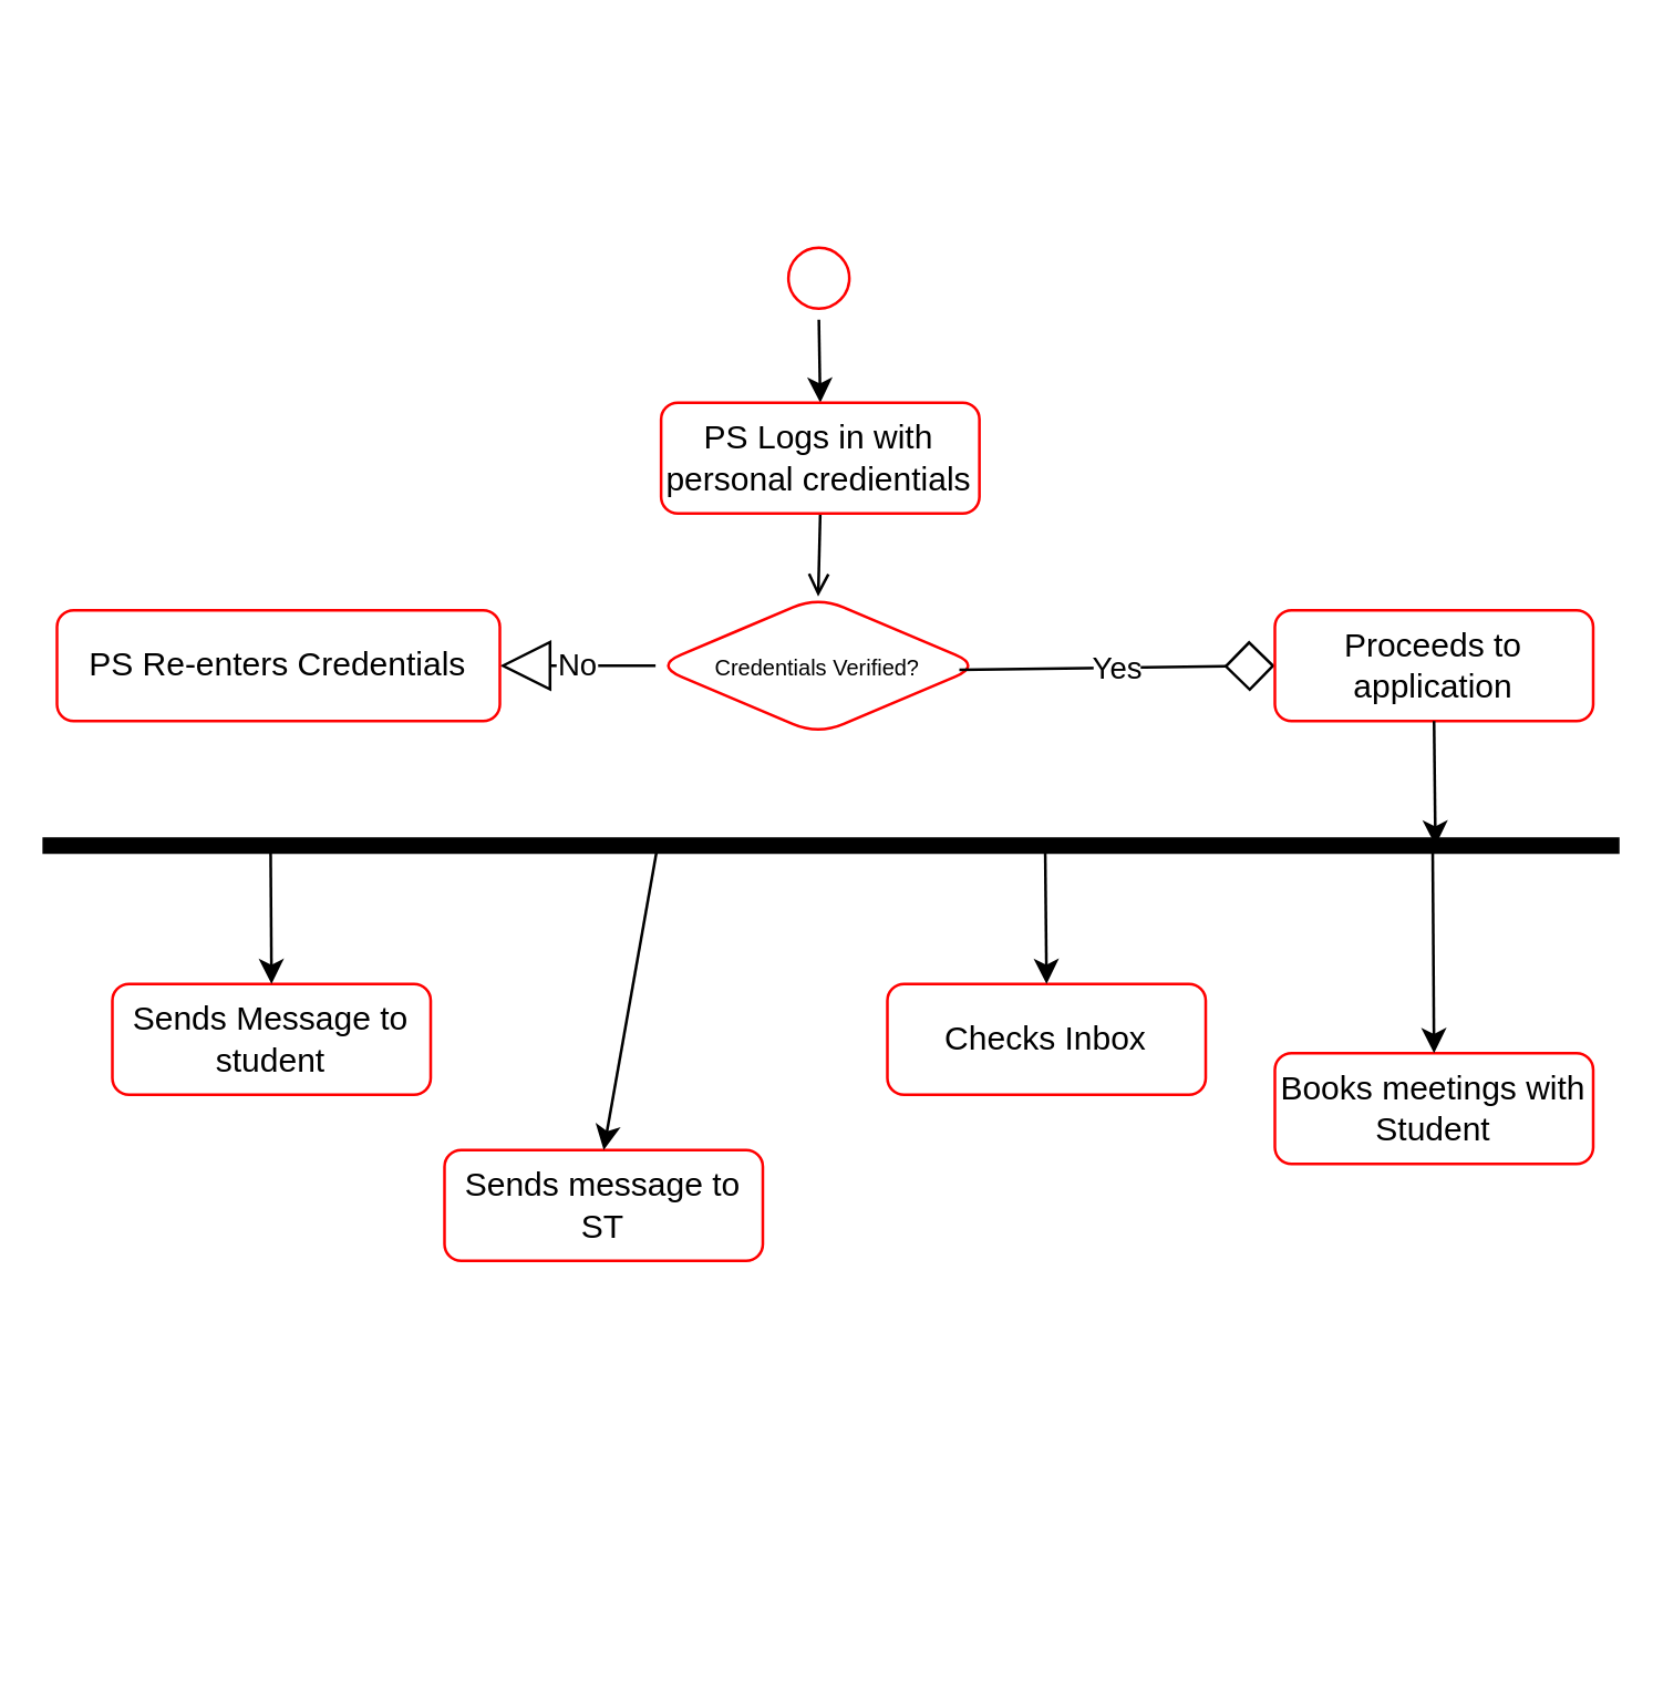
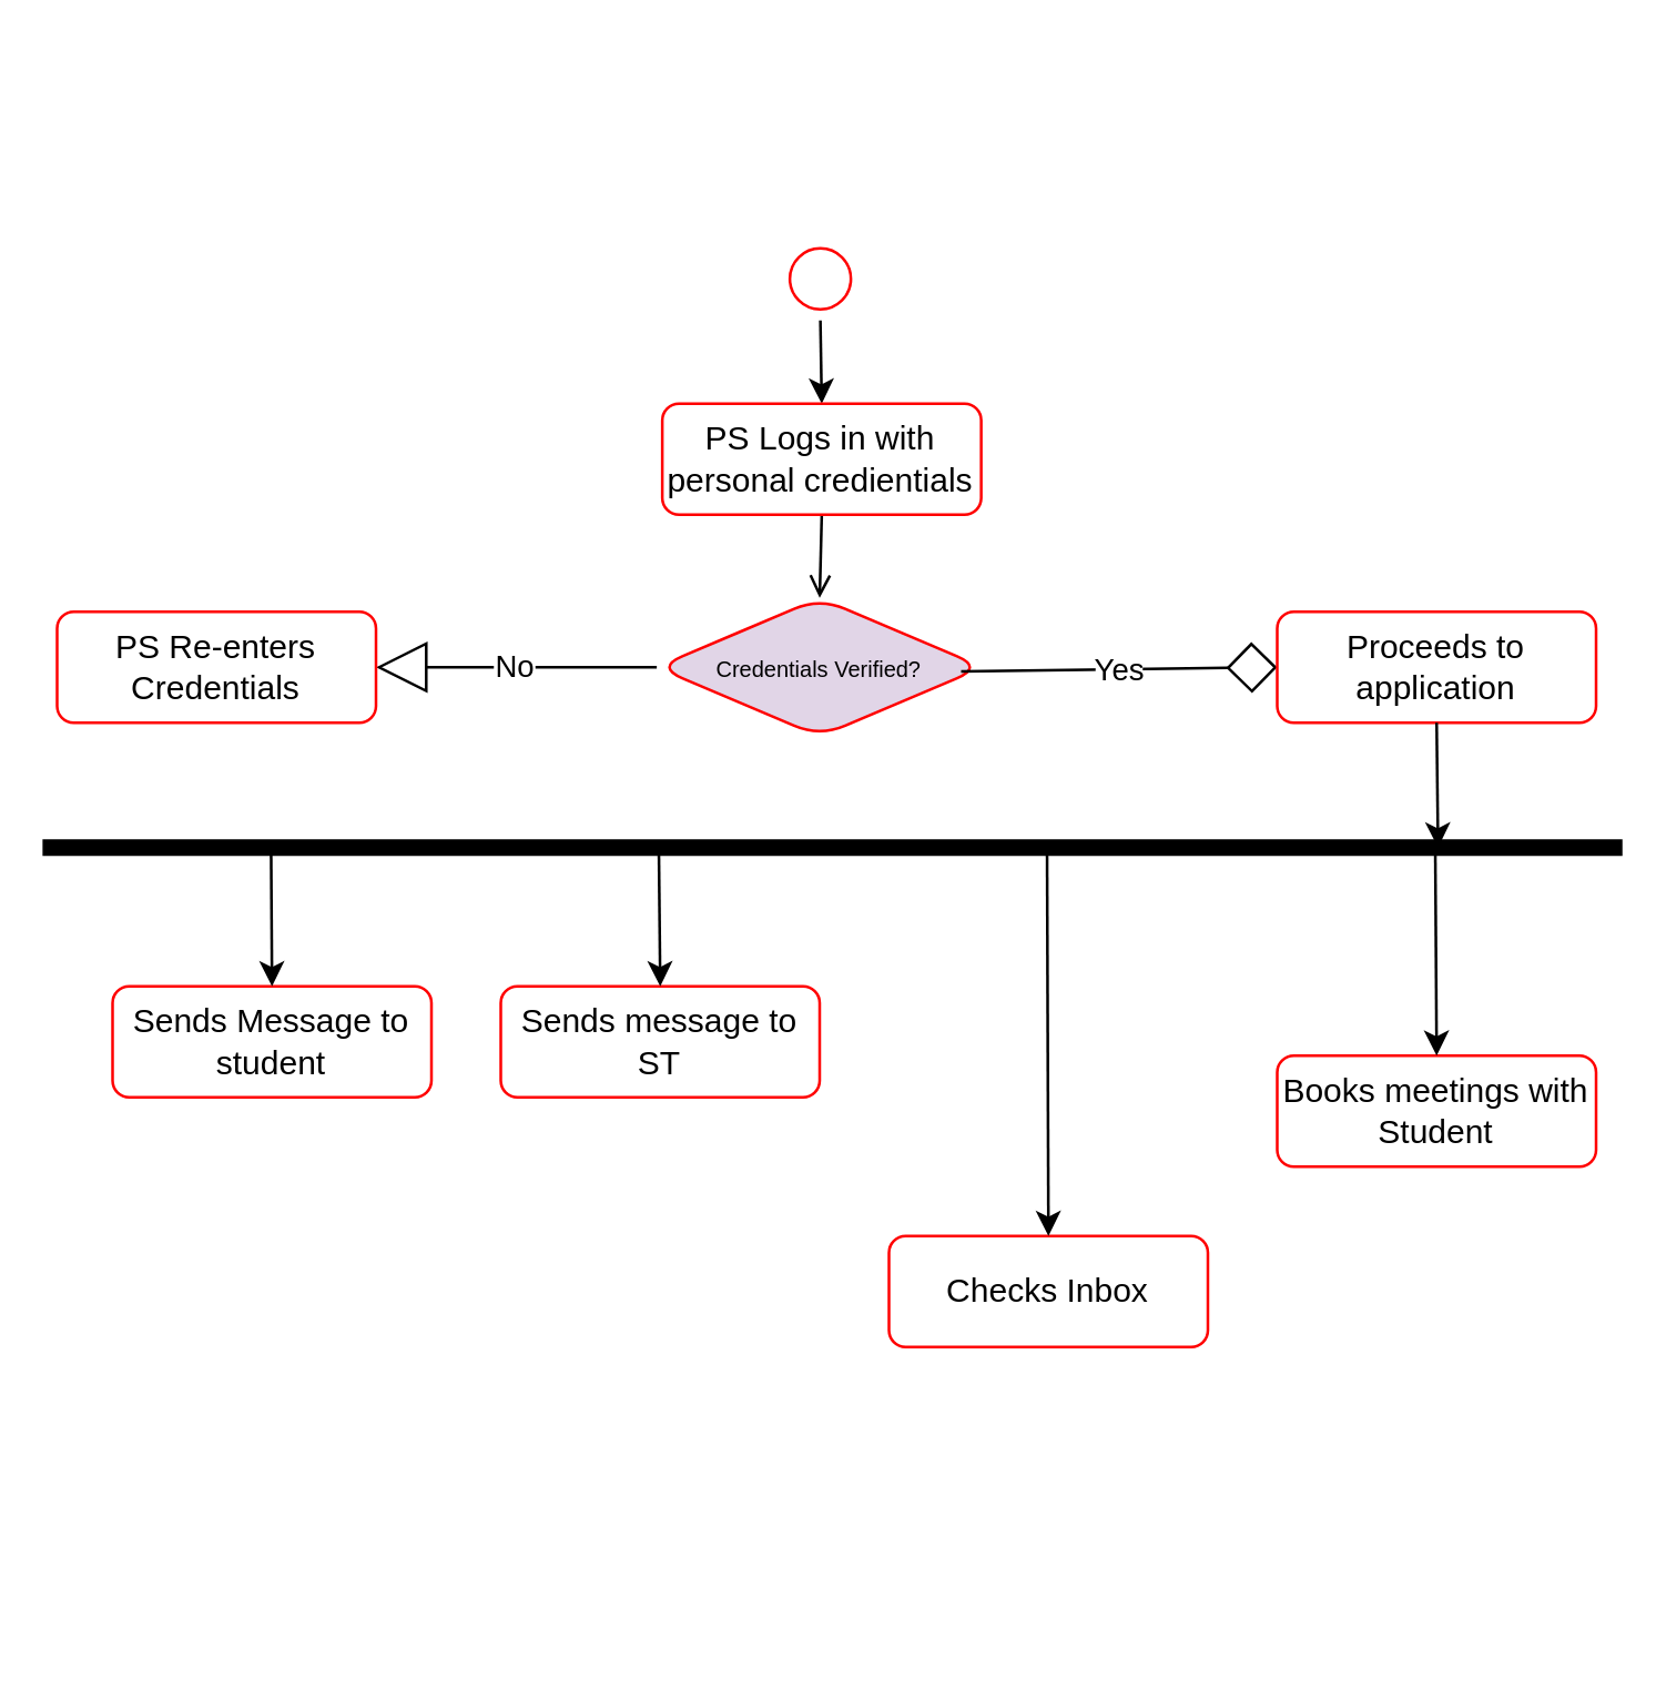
- <mxCell id="8" value="PS Re-enters Credentials" style="rounded=1;whiteSpace=wrap;html=1;fillColor=#FFFFFF;strokeColor=#ff0000;" vertex="1" parent="1"><mxGeometry x="20" y="220" width="160" height="40" as="geometry" /></mxCell>
+ <mxCell id="8" value="PS Re-enters Credentials" style="rounded=1;whiteSpace=wrap;html=1;fillColor=#FFFFFF;strokeColor=#ff0000;" vertex="1" parent="1"><mxGeometry x="20" y="220" width="115" height="40" as="geometry" /></mxCell>
- <mxCell id="6" value="&lt;font style=&quot;font-size: 8px;&quot;&gt;Credentials Verified?&lt;/font&gt;" style="rhombus;whiteSpace=wrap;html=1;fillColor=#FFFFFF;strokeColor=#ff0000;rounded=1;" vertex="1" parent="1"><mxGeometry x="236.25" y="215" width="117.5" height="50" as="geometry" /></mxCell>
+ <mxCell id="6" value="&lt;font style=&quot;font-size: 8px;&quot;&gt;Credentials Verified?&lt;/font&gt;" style="rhombus;whiteSpace=wrap;html=1;fillColor=#e1d5e7;strokeColor=#ff0000;rounded=1;" vertex="1" parent="1"><mxGeometry x="236.25" y="215" width="117.5" height="50" as="geometry" /></mxCell>
- <mxCell id="17" value="Checks Inbox" style="rounded=1;whiteSpace=wrap;html=1;fillColor=#FFFFFF;strokeColor=#ff0000;" vertex="1" parent="1"><mxGeometry x="320" y="355" width="115" height="40" as="geometry" /></mxCell>
+ <mxCell id="17" value="Checks Inbox" style="rounded=1;whiteSpace=wrap;html=1;fillColor=#FFFFFF;strokeColor=#ff0000;" vertex="1" parent="1"><mxGeometry x="320" y="445" width="115" height="40" as="geometry" /></mxCell>
- <mxCell id="15" value="Sends message to ST" style="rounded=1;whiteSpace=wrap;html=1;fillColor=#FFFFFF;strokeColor=#ff0000;" vertex="1" parent="1"><mxGeometry x="160" y="415" width="115" height="40" as="geometry" /></mxCell>
+ <mxCell id="15" value="Sends message to ST" style="rounded=1;whiteSpace=wrap;html=1;fillColor=#FFFFFF;strokeColor=#ff0000;" vertex="1" parent="1"><mxGeometry x="180" y="355" width="115" height="40" as="geometry" /></mxCell>
